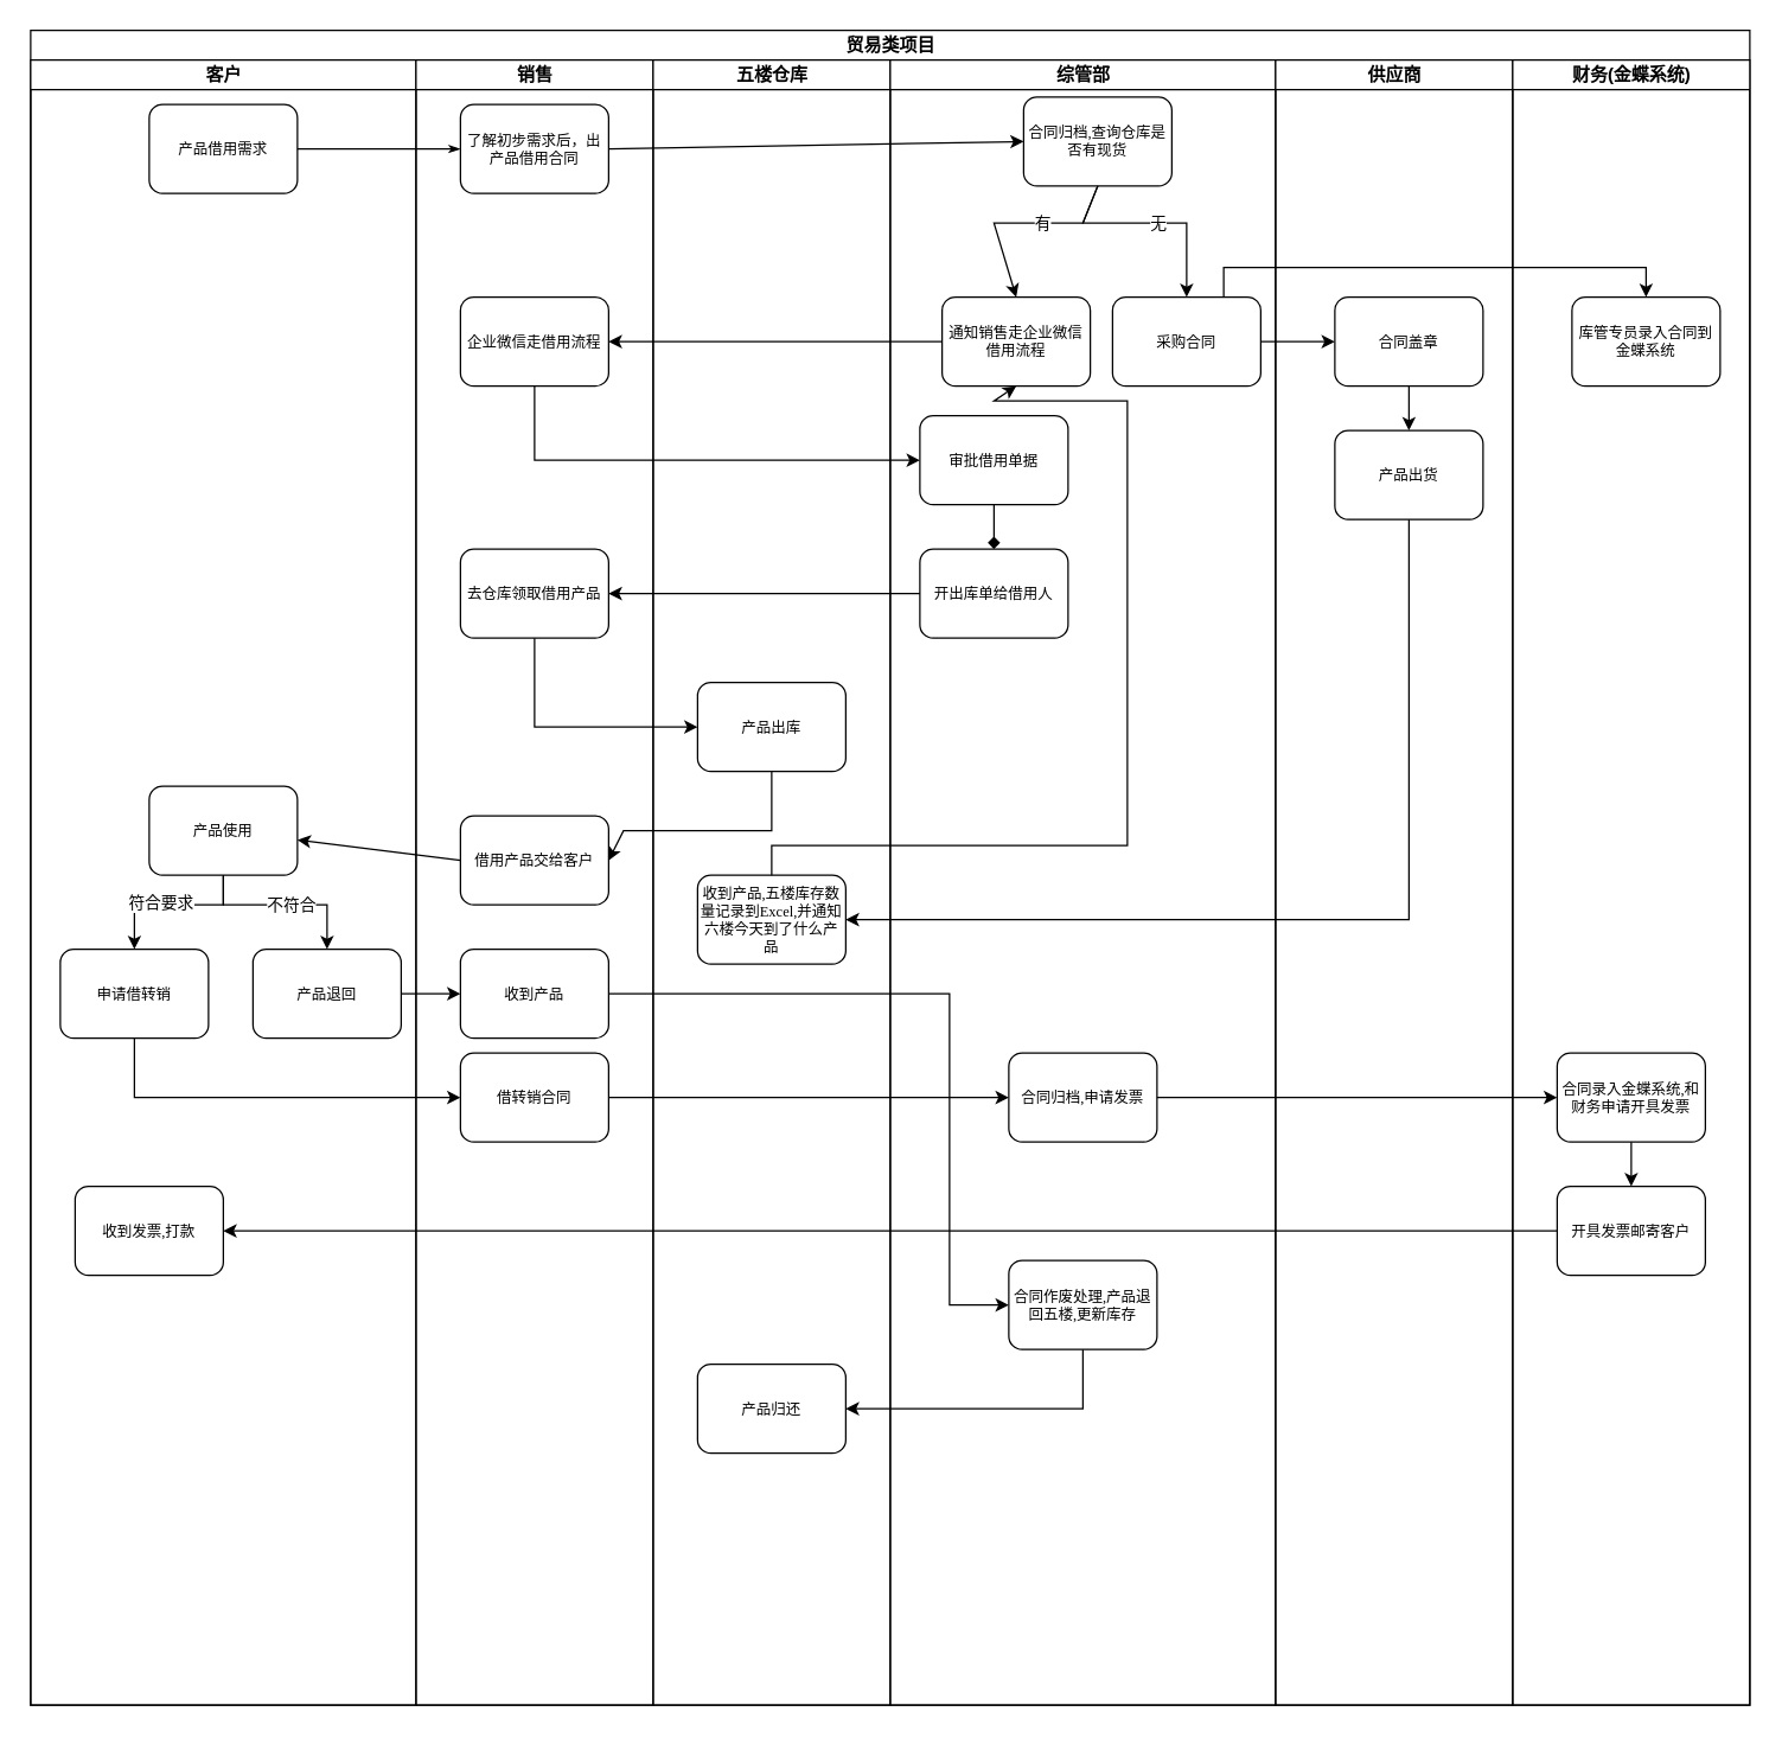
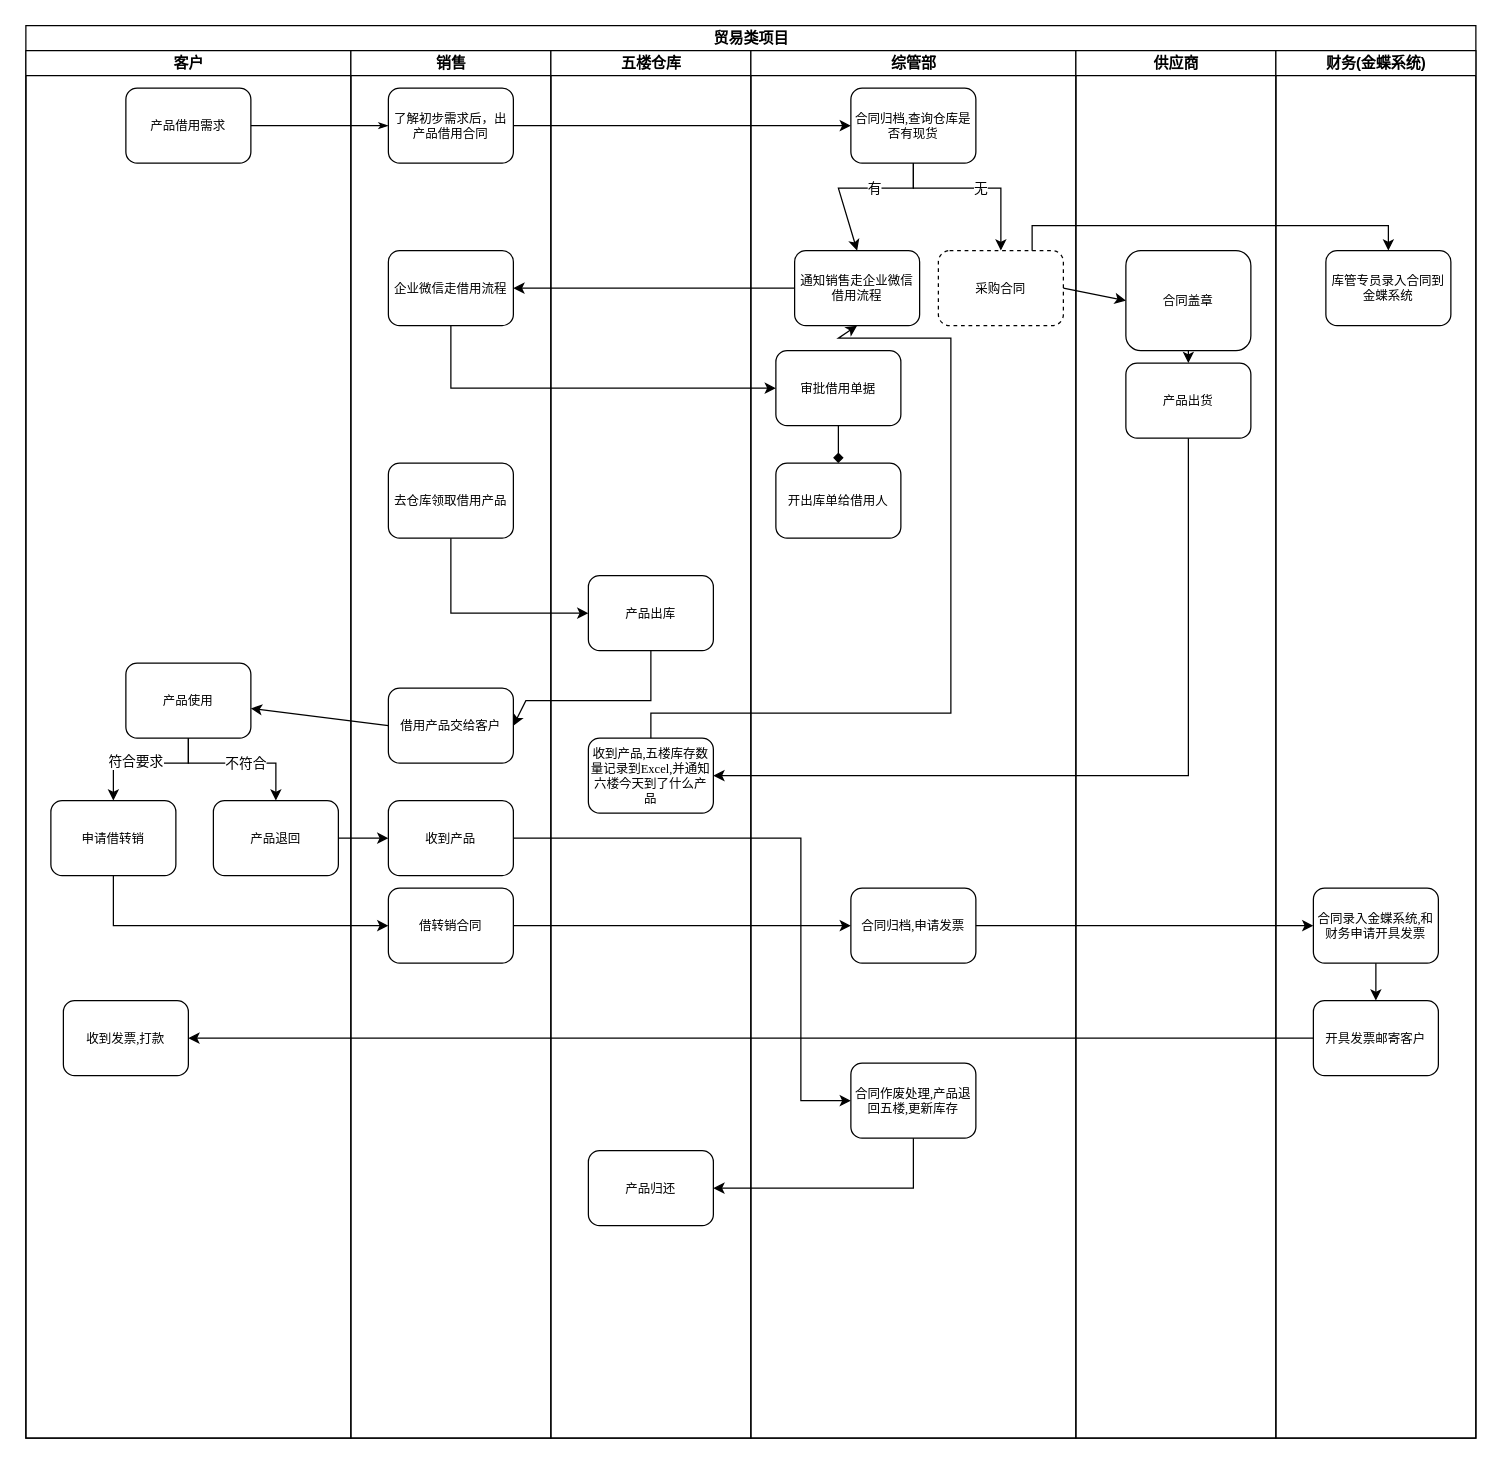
- <mxCell id="38" value="&lt;font style=&quot;font-size: 10px;&quot;&gt;合同归档,查询仓库是否有现货&lt;/font&gt;" style="rounded=1;whiteSpace=wrap;html=1;shadow=0;labelBackgroundColor=none;strokeWidth=1;fontFamily=Verdana;fontSize=8;align=center;" vertex="1" parent="35"><mxGeometry x="90" y="25" width="100" height="60" as="geometry" /></mxCell>
+ <mxCell id="38" value="&lt;font style=&quot;font-size: 10px;&quot;&gt;合同归档,查询仓库是否有现货&lt;/font&gt;" style="rounded=1;whiteSpace=wrap;html=1;shadow=0;labelBackgroundColor=none;strokeWidth=1;fontFamily=Verdana;fontSize=8;align=center;" vertex="1" parent="35"><mxGeometry x="80" y="30" width="100" height="60" as="geometry" /></mxCell>
- <mxCell id="40" value="&lt;span style=&quot;font-size: 10px;&quot;&gt;采购合同&lt;/span&gt;" style="rounded=1;whiteSpace=wrap;html=1;shadow=0;labelBackgroundColor=none;strokeWidth=1;fontFamily=Verdana;fontSize=8;align=center;" vertex="1" parent="35"><mxGeometry x="150" y="160" width="100" height="60" as="geometry" /></mxCell>
+ <mxCell id="40" value="&lt;span style=&quot;font-size: 10px;&quot;&gt;采购合同&lt;/span&gt;" style="rounded=1;whiteSpace=wrap;html=1;shadow=0;labelBackgroundColor=none;strokeWidth=1;fontFamily=Verdana;fontSize=8;align=center;dashed=1;" vertex="1" parent="35"><mxGeometry x="150" y="160" width="100" height="60" as="geometry" /></mxCell>
- <mxCell id="51" value="&lt;font style=&quot;font-size: 10px;&quot;&gt;合同盖章&lt;/font&gt;" style="rounded=1;whiteSpace=wrap;html=1;shadow=0;labelBackgroundColor=none;strokeWidth=1;fontFamily=Verdana;fontSize=8;align=center;" vertex="1" parent="50"><mxGeometry x="40" y="160" width="100" height="60" as="geometry" /></mxCell>
+ <mxCell id="51" value="&lt;font style=&quot;font-size: 10px;&quot;&gt;合同盖章&lt;/font&gt;" style="rounded=1;whiteSpace=wrap;html=1;shadow=0;labelBackgroundColor=none;strokeWidth=1;fontFamily=Verdana;fontSize=8;align=center;" vertex="1" parent="50"><mxGeometry x="40" y="160" width="100" height="80" as="geometry" /></mxCell>
- <mxCell id="62" value="" style="endArrow=classic;html=1;rounded=0;exitX=0;exitY=0.5;exitDx=0;exitDy=0;entryX=1;entryY=0.5;entryDx=0;entryDy=0;" edge="1" parent="2" source="46" target="26"><mxGeometry width="50" height="50" relative="1" as="geometry"><mxPoint x="530" y="400" as="sourcePoint" /><mxPoint x="580" y="350" as="targetPoint" /></mxGeometry></mxCell>
